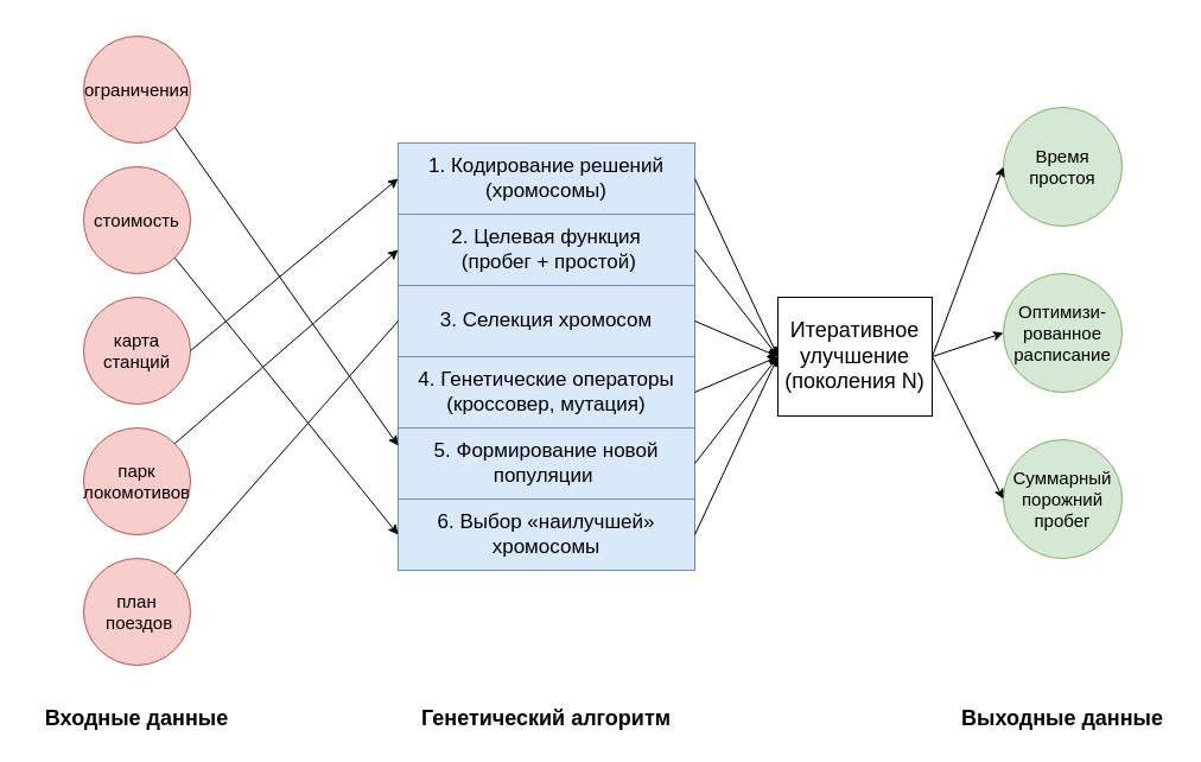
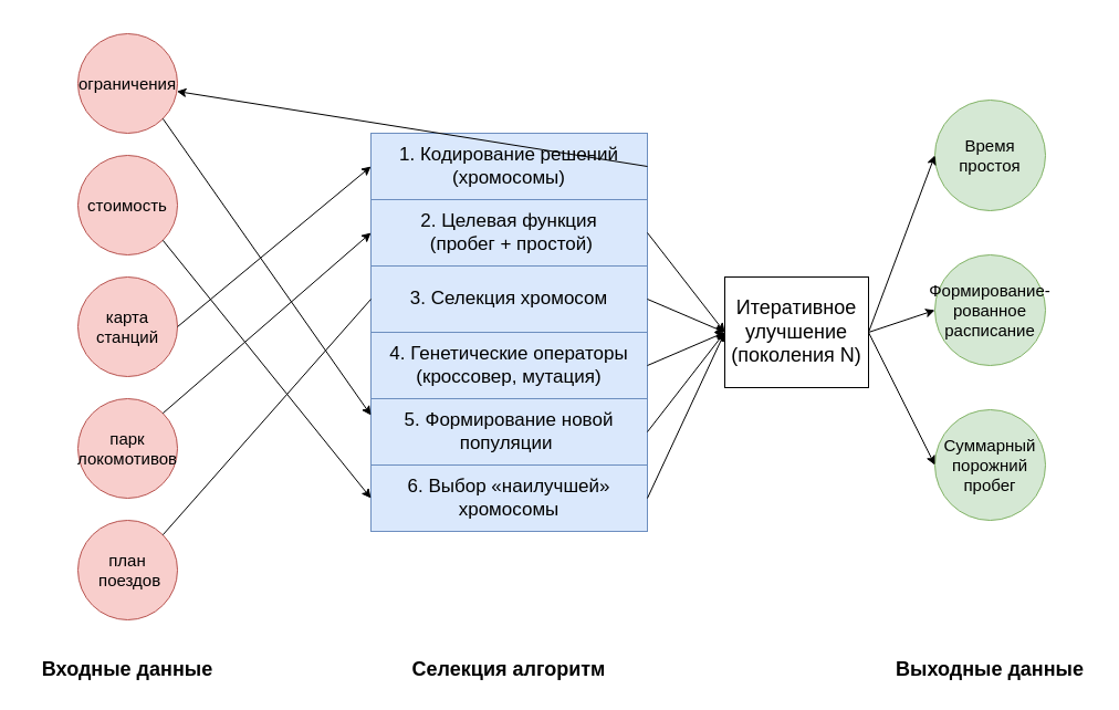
- <mxCell id="30" value="" style="endArrow=classic;html=1;rounded=0;entryX=0;entryY=0.5;entryDx=0;entryDy=0;exitX=1;exitY=0.5;exitDx=0;exitDy=0;" edge="1" parent="1" source="14" target="20"><mxGeometry width="50" height="50" relative="1" as="geometry"><mxPoint x="725" y="240" as="sourcePoint" /><mxPoint x="785" y="80" as="targetPoint" /></mxGeometry></mxCell>
+ <mxCell id="30" value="" style="endArrow=classic;html=1;rounded=0;exitX=1;exitY=0.5;exitDx=0;exitDy=0;" edge="1" parent="1" source="14" target="8"><mxGeometry width="50" height="50" relative="1" as="geometry"><mxPoint x="725" y="240" as="sourcePoint" /><mxPoint x="785" y="80" as="targetPoint" /></mxGeometry></mxCell>
- <mxCell id="10" value="Оптимизи-рованное расписание" style="ellipse;whiteSpace=wrap;html=1;aspect=fixed;fontSize=15;fillColor=#d5e8d4;strokeColor=#82b366;" vertex="1" parent="1"><mxGeometry x="845" y="230" width="100" height="100" as="geometry" /></mxCell>
+ <mxCell id="10" value="Формирование-рованное расписание" style="ellipse;whiteSpace=wrap;html=1;aspect=fixed;fontSize=15;fillColor=#d5e8d4;strokeColor=#82b366;" vertex="1" parent="1"><mxGeometry x="845" y="230" width="100" height="100" as="geometry" /></mxCell>
- <mxCell id="2" value="Генетический алгоритм" style="text;html=1;align=center;verticalAlign=middle;whiteSpace=wrap;rounded=0;fontSize=18;fontStyle=1" vertex="1" parent="1"><mxGeometry x="344" y="590" width="232" height="30" as="geometry" /></mxCell>
+ <mxCell id="2" value="Селекция алгоритм" style="text;html=1;align=center;verticalAlign=middle;whiteSpace=wrap;rounded=0;fontSize=18;fontStyle=1" vertex="1" parent="1"><mxGeometry x="344" y="590" width="232" height="30" as="geometry" /></mxCell>
